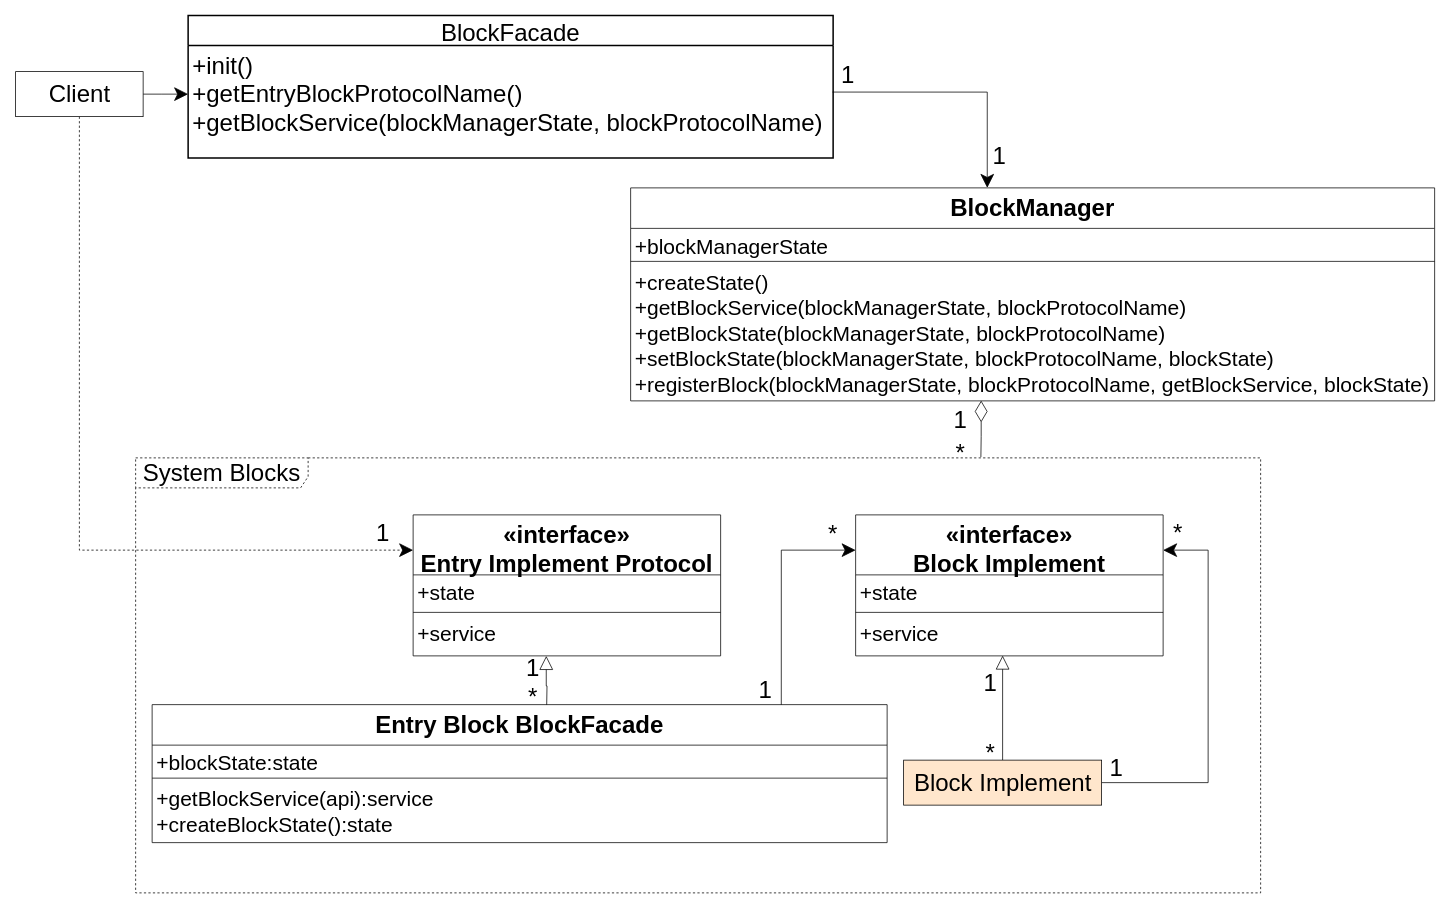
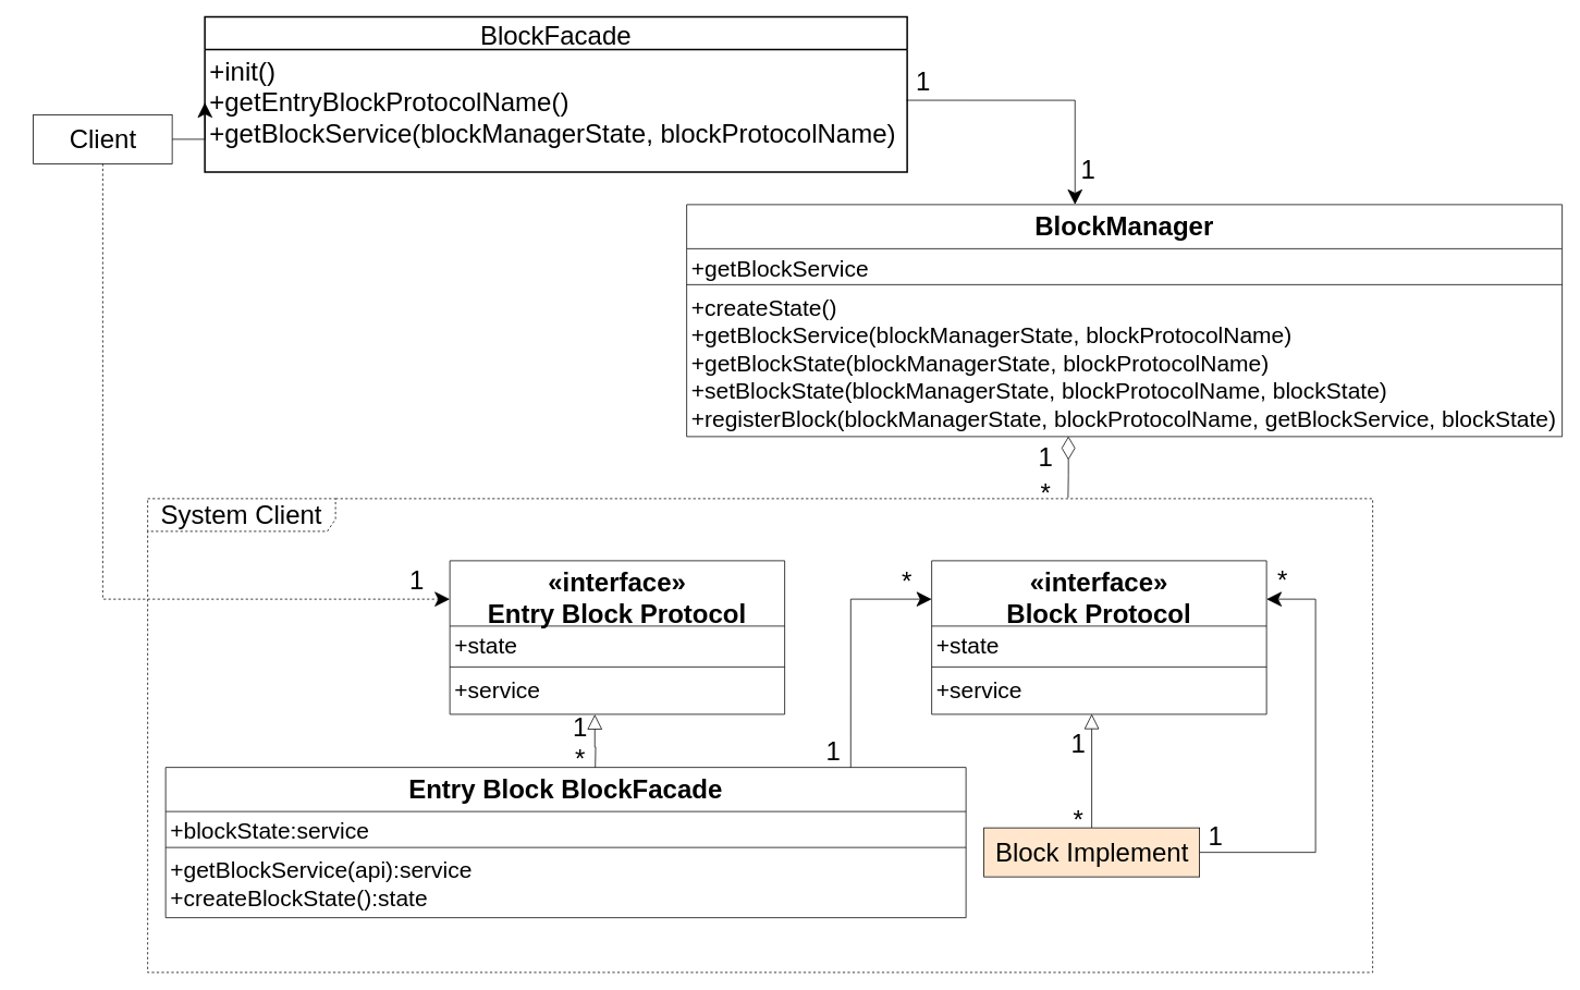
- <mxCell id="7" value="Client" style="html=1;fontSize=32;" parent="1" vertex="1"><mxGeometry x="20" y="95" width="170" height="60" as="geometry" /></mxCell>
+ <mxCell id="7" value="Client" style="html=1;fontSize=32;" parent="1" vertex="1"><mxGeometry x="40" y="140" width="170" height="60" as="geometry" /></mxCell>
- <mxCell id="38" value="+blockManagerState" style="text;strokeColor=none;fillColor=none;align=left;verticalAlign=top;spacingLeft=4;spacingRight=4;overflow=hidden;rotatable=0;points=[[0,0.5],[1,0.5]];portConstraint=eastwest;fontSize=28;" parent="37" vertex="1"><mxGeometry y="54" width="1072" height="40" as="geometry" /></mxCell>
+ <mxCell id="38" value="+getBlockService" style="text;strokeColor=none;fillColor=none;align=left;verticalAlign=top;spacingLeft=4;spacingRight=4;overflow=hidden;rotatable=0;points=[[0,0.5],[1,0.5]];portConstraint=eastwest;fontSize=28;" parent="37" vertex="1"><mxGeometry y="54" width="1072" height="40" as="geometry" /></mxCell>
- <mxCell id="4" value="&lt;font style=&quot;font-size: 32px&quot;&gt;System Blocks&lt;/font&gt;" style="shape=umlFrame;whiteSpace=wrap;html=1;width=230;height=40;fontSize=32;dashed=1;" parent="1" vertex="1"><mxGeometry x="180" y="610" width="1500" height="580" as="geometry" /></mxCell>
+ <mxCell id="4" value="&lt;font style=&quot;font-size: 32px&quot;&gt;System Client&lt;/font&gt;" style="shape=umlFrame;whiteSpace=wrap;html=1;width=230;height=40;fontSize=32;dashed=1;" parent="1" vertex="1"><mxGeometry x="180" y="610" width="1500" height="580" as="geometry" /></mxCell>
- <mxCell id="25" value="«interface»&#10;Entry Implement Protocol" style="swimlane;fontStyle=1;align=center;verticalAlign=top;childLayout=stackLayout;horizontal=1;startSize=80;horizontalStack=0;resizeParent=1;resizeParentMax=0;resizeLast=0;collapsible=1;marginBottom=0;fontSize=32;" parent="1" vertex="1"><mxGeometry x="550" y="686" width="410" height="188" as="geometry" /></mxCell>
+ <mxCell id="25" value="«interface»&#10;Entry Block Protocol" style="swimlane;fontStyle=1;align=center;verticalAlign=top;childLayout=stackLayout;horizontal=1;startSize=80;horizontalStack=0;resizeParent=1;resizeParentMax=0;resizeLast=0;collapsible=1;marginBottom=0;fontSize=32;" parent="1" vertex="1"><mxGeometry x="550" y="686" width="410" height="188" as="geometry" /></mxCell>
- <mxCell id="29" value="«interface»&#10;Block Implement" style="swimlane;fontStyle=1;align=center;verticalAlign=top;childLayout=stackLayout;horizontal=1;startSize=80;horizontalStack=0;resizeParent=1;resizeParentMax=0;resizeLast=0;collapsible=1;marginBottom=0;fontSize=32;" parent="1" vertex="1"><mxGeometry x="1140" y="686" width="410" height="188" as="geometry" /></mxCell>
+ <mxCell id="29" value="«interface»&#10;Block Protocol" style="swimlane;fontStyle=1;align=center;verticalAlign=top;childLayout=stackLayout;horizontal=1;startSize=80;horizontalStack=0;resizeParent=1;resizeParentMax=0;resizeLast=0;collapsible=1;marginBottom=0;fontSize=32;" parent="1" vertex="1"><mxGeometry x="1140" y="686" width="410" height="188" as="geometry" /></mxCell>
- <mxCell id="34" value="+blockState:state" style="text;strokeColor=none;fillColor=none;align=left;verticalAlign=top;spacingLeft=4;spacingRight=4;overflow=hidden;rotatable=0;points=[[0,0.5],[1,0.5]];portConstraint=eastwest;fontSize=28;" parent="33" vertex="1"><mxGeometry y="54" width="980" height="40" as="geometry" /></mxCell>
+ <mxCell id="34" value="+blockState:service" style="text;strokeColor=none;fillColor=none;align=left;verticalAlign=top;spacingLeft=4;spacingRight=4;overflow=hidden;rotatable=0;points=[[0,0.5],[1,0.5]];portConstraint=eastwest;fontSize=28;" parent="33" vertex="1"><mxGeometry y="54" width="980" height="40" as="geometry" /></mxCell>
